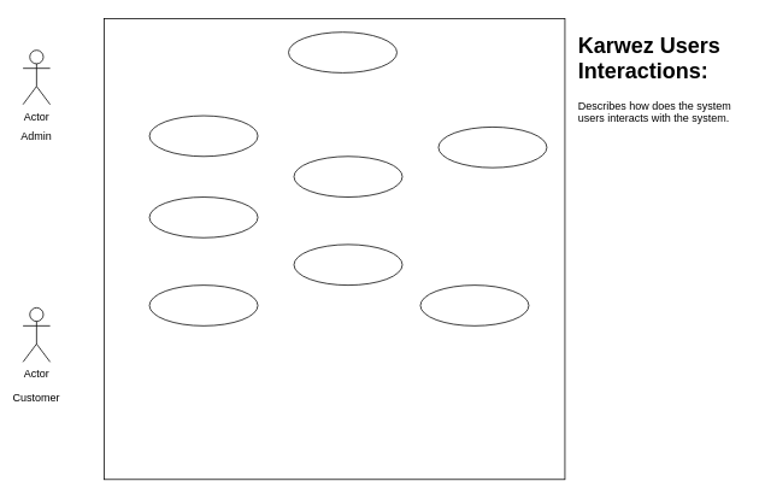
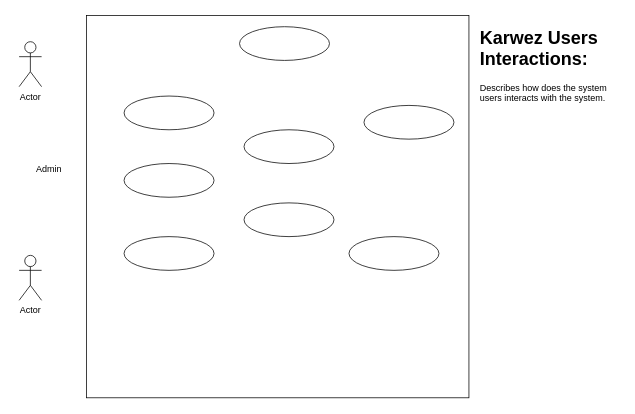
- <mxCell id="6" value="Admin" style="text;html=1;strokeColor=none;fillColor=none;align=center;verticalAlign=middle;whiteSpace=wrap;rounded=0;" vertex="1" parent="1"><mxGeometry x="20" y="140" width="40" height="20" as="geometry" /></mxCell>
+ <mxCell id="6" value="Admin" style="text;html=1;strokeColor=none;fillColor=none;align=center;verticalAlign=middle;whiteSpace=wrap;rounded=0;" vertex="1" parent="1"><mxGeometry x="45" y="215" width="40" height="20" as="geometry" /></mxCell>
- <mxCell id="7" value="&lt;div&gt;Customer&lt;/div&gt;" style="text;html=1;strokeColor=none;fillColor=none;align=center;verticalAlign=middle;whiteSpace=wrap;rounded=0;" vertex="1" parent="1"><mxGeometry x="20" y="430" width="40" height="20" as="geometry" /></mxCell>
